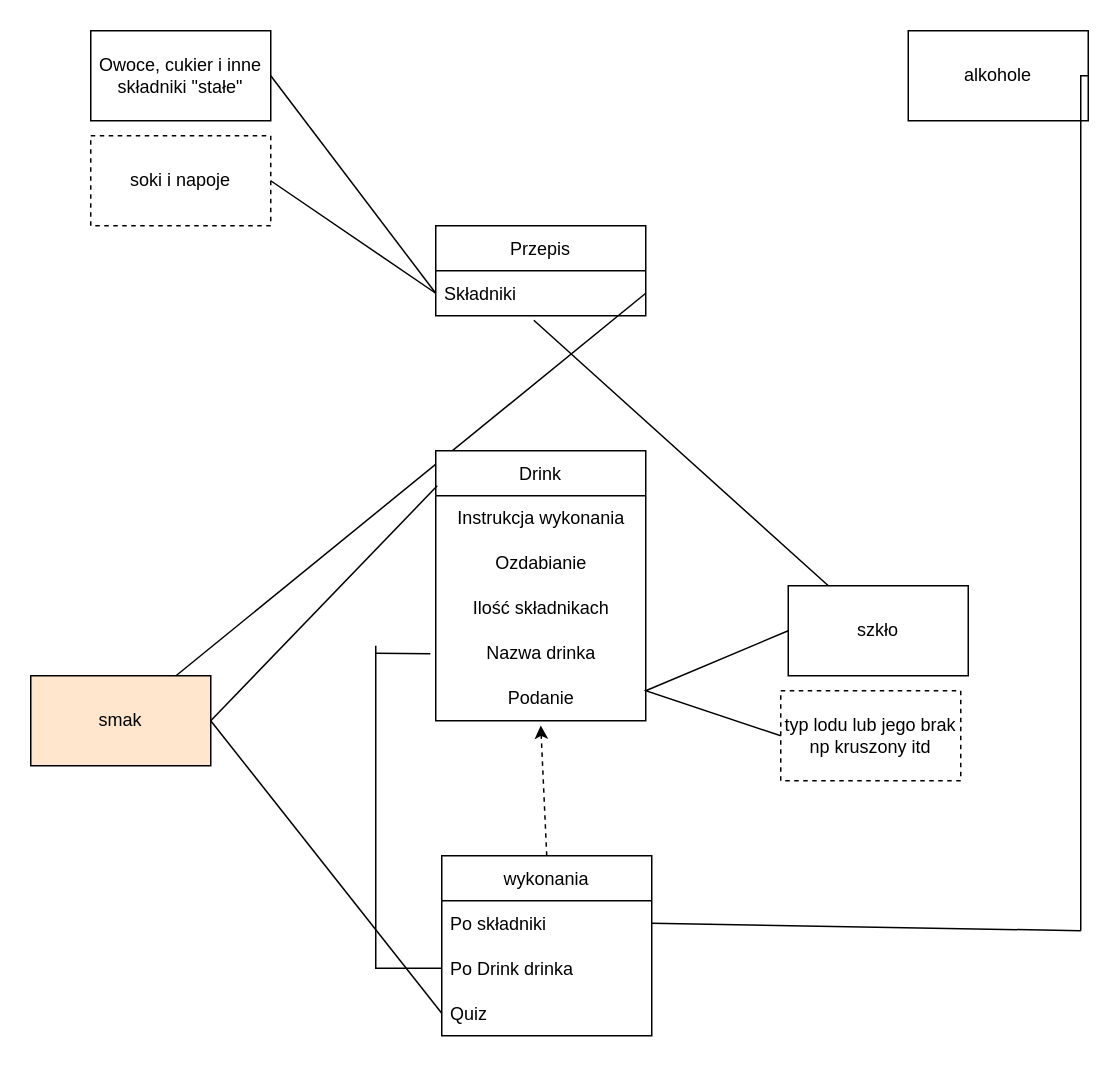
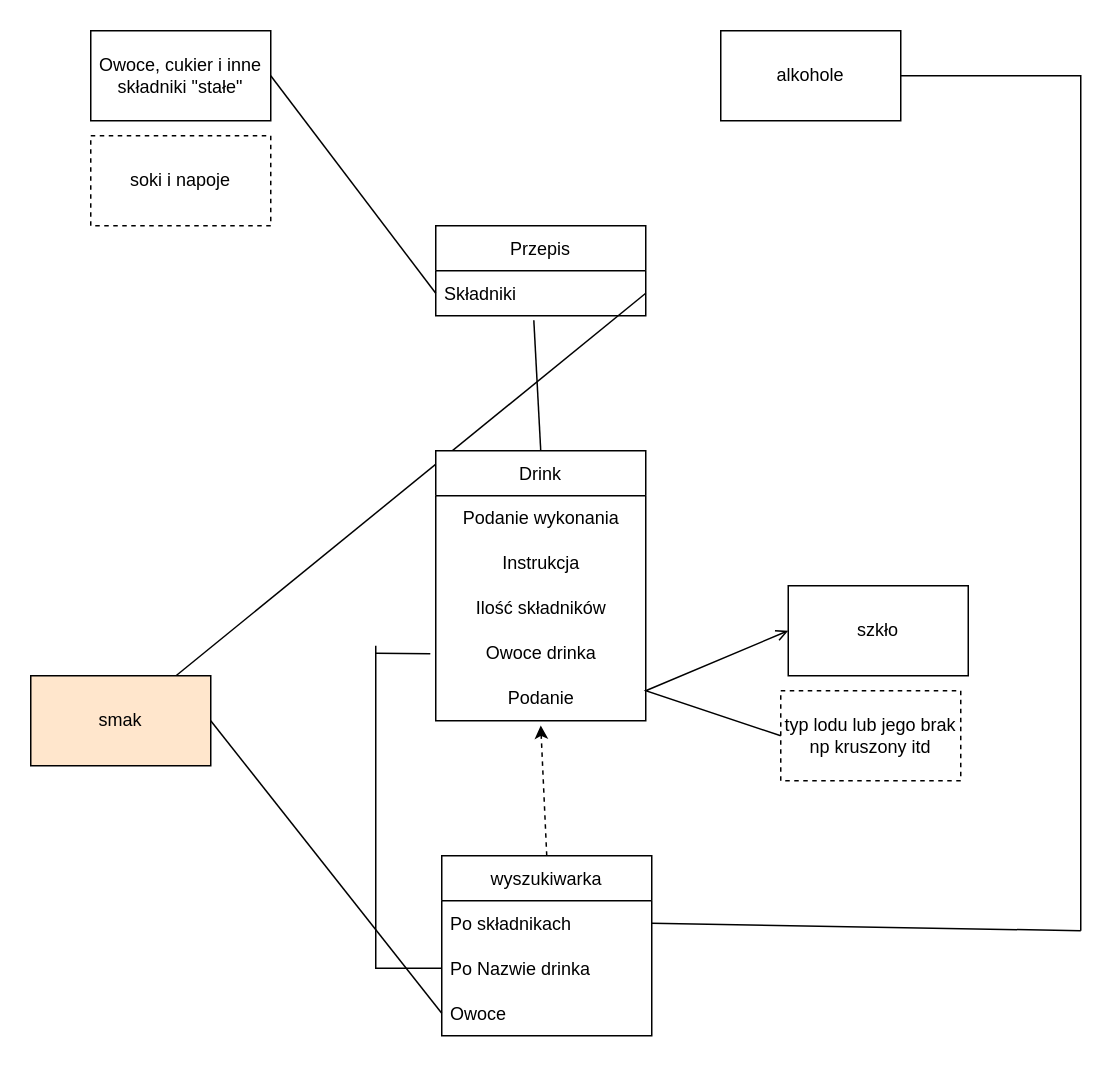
- <mxCell id="4" value="alkohole" style="rounded=0;whiteSpace=wrap;html=1;" vertex="1" parent="1"><mxGeometry x="605" y="20" width="120" height="60" as="geometry" /></mxCell>
+ <mxCell id="4" value="alkohole" style="rounded=0;whiteSpace=wrap;html=1;" vertex="1" parent="1"><mxGeometry x="480" y="20" width="120" height="60" as="geometry" /></mxCell>
- <mxCell id="18" value="" style="endArrow=none;html=1;rounded=0;exitX=0;exitY=0.5;exitDx=0;exitDy=0;entryX=1;entryY=0.5;entryDx=0;entryDy=0;" edge="1" parent="1" source="3" target="16"><mxGeometry width="50" height="50" relative="1" as="geometry"><mxPoint x="340" y="220" as="sourcePoint" /><mxPoint x="390" y="170" as="targetPoint" /></mxGeometry></mxCell>
- <mxCell id="14" value="" style="endArrow=none;html=1;rounded=0;exitX=0.467;exitY=1.1;exitDx=0;exitDy=0;exitPerimeter=0;" edge="1" parent="1" source="3" target="6"><mxGeometry width="50" height="50" relative="1" as="geometry"><mxPoint x="358.46" y="242.61" as="sourcePoint" /><mxPoint x="390" y="170" as="targetPoint" /></mxGeometry></mxCell>
+ <mxCell id="14" value="" style="endArrow=none;html=1;rounded=0;exitX=0.467;exitY=1.1;exitDx=0;exitDy=0;exitPerimeter=0;entryX=0.5;entryY=0;entryDx=0;entryDy=0;" edge="1" parent="1" source="3" target="8"><mxGeometry width="50" height="50" relative="1" as="geometry"><mxPoint x="358.46" y="242.61" as="sourcePoint" /><mxPoint x="390" y="170" as="targetPoint" /></mxGeometry></mxCell>
- <mxCell id="9" value="Instrukcja wykonania" style="text;html=1;align=center;verticalAlign=middle;resizable=0;points=[];autosize=1;strokeColor=none;fillColor=none;" vertex="1" parent="8"><mxGeometry y="30" width="140" height="30" as="geometry" /></mxCell>
+ <mxCell id="9" value="Podanie wykonania" style="text;html=1;align=center;verticalAlign=middle;resizable=0;points=[];autosize=1;strokeColor=none;fillColor=none;" vertex="1" parent="8"><mxGeometry y="30" width="140" height="30" as="geometry" /></mxCell>
- <mxCell id="10" value="Ozdabianie" style="text;html=1;align=center;verticalAlign=middle;resizable=0;points=[];autosize=1;strokeColor=none;fillColor=none;" vertex="1" parent="8"><mxGeometry y="60" width="140" height="30" as="geometry" /></mxCell>
+ <mxCell id="10" value="Instrukcja" style="text;html=1;align=center;verticalAlign=middle;resizable=0;points=[];autosize=1;strokeColor=none;fillColor=none;" vertex="1" parent="8"><mxGeometry y="60" width="140" height="30" as="geometry" /></mxCell>
- <mxCell id="28" value="" style="endArrow=none;html=1;rounded=0;exitX=1;exitY=0.5;exitDx=0;exitDy=0;entryX=0.007;entryY=0.13;entryDx=0;entryDy=0;entryPerimeter=0;" edge="1" parent="1" source="27" target="8"><mxGeometry width="50" height="50" relative="1" as="geometry"><mxPoint x="320" y="420" as="sourcePoint" /><mxPoint x="370" y="370" as="targetPoint" /></mxGeometry></mxCell>
- <mxCell id="11" value="Ilość składnikach" style="text;html=1;align=center;verticalAlign=middle;resizable=0;points=[];autosize=1;strokeColor=none;fillColor=none;" vertex="1" parent="8"><mxGeometry y="90" width="140" height="30" as="geometry" /></mxCell>
+ <mxCell id="11" value="Ilość składników" style="text;html=1;align=center;verticalAlign=middle;resizable=0;points=[];autosize=1;strokeColor=none;fillColor=none;" vertex="1" parent="8"><mxGeometry y="90" width="140" height="30" as="geometry" /></mxCell>
- <mxCell id="30" value="" style="endArrow=none;html=1;rounded=0;exitX=0;exitY=0.5;exitDx=0;exitDy=0;entryX=0;entryY=0.5;entryDx=0;entryDy=0;" edge="1" parent="1" source="5" target="6"><mxGeometry width="50" height="50" relative="1" as="geometry"><mxPoint x="320" y="410" as="sourcePoint" /><mxPoint x="370" y="360" as="targetPoint" /><Array as="points"><mxPoint x="430" y="460" /></Array></mxGeometry></mxCell>
+ <mxCell id="30" value="" style="endArrow=open;html=1;rounded=0;exitX=0;exitY=0.5;exitDx=0;exitDy=0;entryX=0;entryY=0.5;entryDx=0;entryDy=0;" edge="1" parent="1" source="5" target="6"><mxGeometry width="50" height="50" relative="1" as="geometry"><mxPoint x="320" y="410" as="sourcePoint" /><mxPoint x="370" y="360" as="targetPoint" /><Array as="points"><mxPoint x="430" y="460" /></Array></mxGeometry></mxCell>
- <mxCell id="12" value="Nazwa drinka" style="text;html=1;align=center;verticalAlign=middle;resizable=0;points=[];autosize=1;strokeColor=none;fillColor=none;" vertex="1" parent="8"><mxGeometry y="120" width="140" height="30" as="geometry" /></mxCell>
+ <mxCell id="12" value="Owoce drinka" style="text;html=1;align=center;verticalAlign=middle;resizable=0;points=[];autosize=1;strokeColor=none;fillColor=none;" vertex="1" parent="8"><mxGeometry y="120" width="140" height="30" as="geometry" /></mxCell>
- <mxCell id="19" value="wykonania" style="swimlane;fontStyle=0;childLayout=stackLayout;horizontal=1;startSize=30;horizontalStack=0;resizeParent=1;resizeParentMax=0;resizeLast=0;collapsible=1;marginBottom=0;" vertex="1" parent="1"><mxGeometry x="294" y="570" width="140" height="120" as="geometry" /></mxCell>
+ <mxCell id="19" value="wyszukiwarka" style="swimlane;fontStyle=0;childLayout=stackLayout;horizontal=1;startSize=30;horizontalStack=0;resizeParent=1;resizeParentMax=0;resizeLast=0;collapsible=1;marginBottom=0;" vertex="1" parent="1"><mxGeometry x="294" y="570" width="140" height="120" as="geometry" /></mxCell>
- <mxCell id="20" value="Po składniki" style="text;strokeColor=none;fillColor=none;align=left;verticalAlign=middle;spacingLeft=4;spacingRight=4;overflow=hidden;points=[[0,0.5],[1,0.5]];portConstraint=eastwest;rotatable=0;" vertex="1" parent="19"><mxGeometry y="30" width="140" height="30" as="geometry" /></mxCell>
+ <mxCell id="20" value="Po składnikach" style="text;strokeColor=none;fillColor=none;align=left;verticalAlign=middle;spacingLeft=4;spacingRight=4;overflow=hidden;points=[[0,0.5],[1,0.5]];portConstraint=eastwest;rotatable=0;" vertex="1" parent="19"><mxGeometry y="30" width="140" height="30" as="geometry" /></mxCell>
- <mxCell id="21" value="Po Drink drinka" style="text;strokeColor=none;fillColor=none;align=left;verticalAlign=middle;spacingLeft=4;spacingRight=4;overflow=hidden;points=[[0,0.5],[1,0.5]];portConstraint=eastwest;rotatable=0;" vertex="1" parent="19"><mxGeometry y="60" width="140" height="30" as="geometry" /></mxCell>
+ <mxCell id="21" value="Po Nazwie drinka" style="text;strokeColor=none;fillColor=none;align=left;verticalAlign=middle;spacingLeft=4;spacingRight=4;overflow=hidden;points=[[0,0.5],[1,0.5]];portConstraint=eastwest;rotatable=0;" vertex="1" parent="19"><mxGeometry y="60" width="140" height="30" as="geometry" /></mxCell>
- <mxCell id="22" value="Quiz" style="text;strokeColor=none;fillColor=none;align=left;verticalAlign=middle;spacingLeft=4;spacingRight=4;overflow=hidden;points=[[0,0.5],[1,0.5]];portConstraint=eastwest;rotatable=0;" vertex="1" parent="19"><mxGeometry y="90" width="140" height="30" as="geometry" /></mxCell>
+ <mxCell id="22" value="Owoce" style="text;strokeColor=none;fillColor=none;align=left;verticalAlign=middle;spacingLeft=4;spacingRight=4;overflow=hidden;points=[[0,0.5],[1,0.5]];portConstraint=eastwest;rotatable=0;" vertex="1" parent="19"><mxGeometry y="90" width="140" height="30" as="geometry" /></mxCell>
